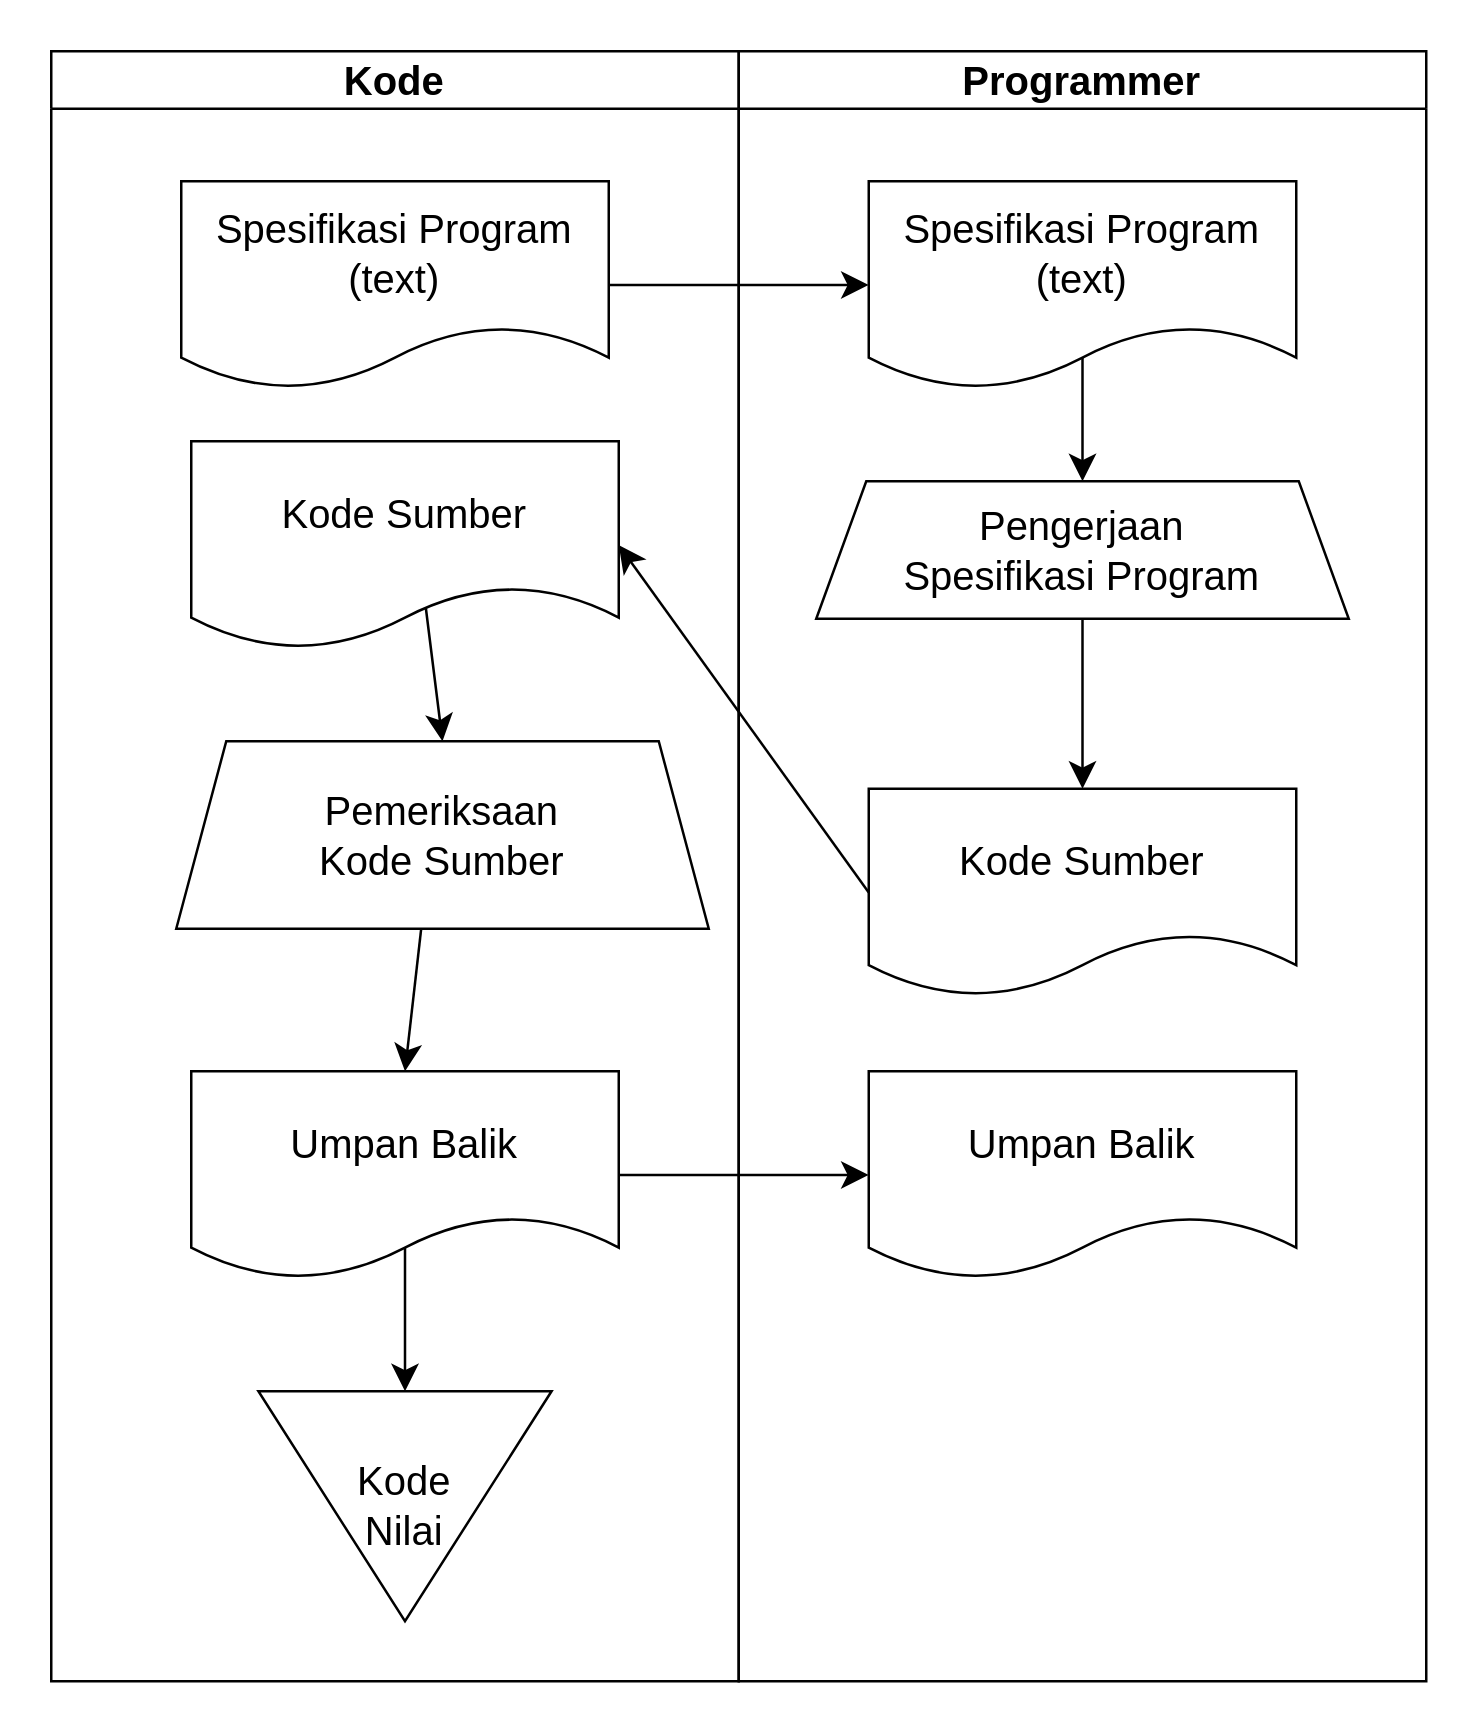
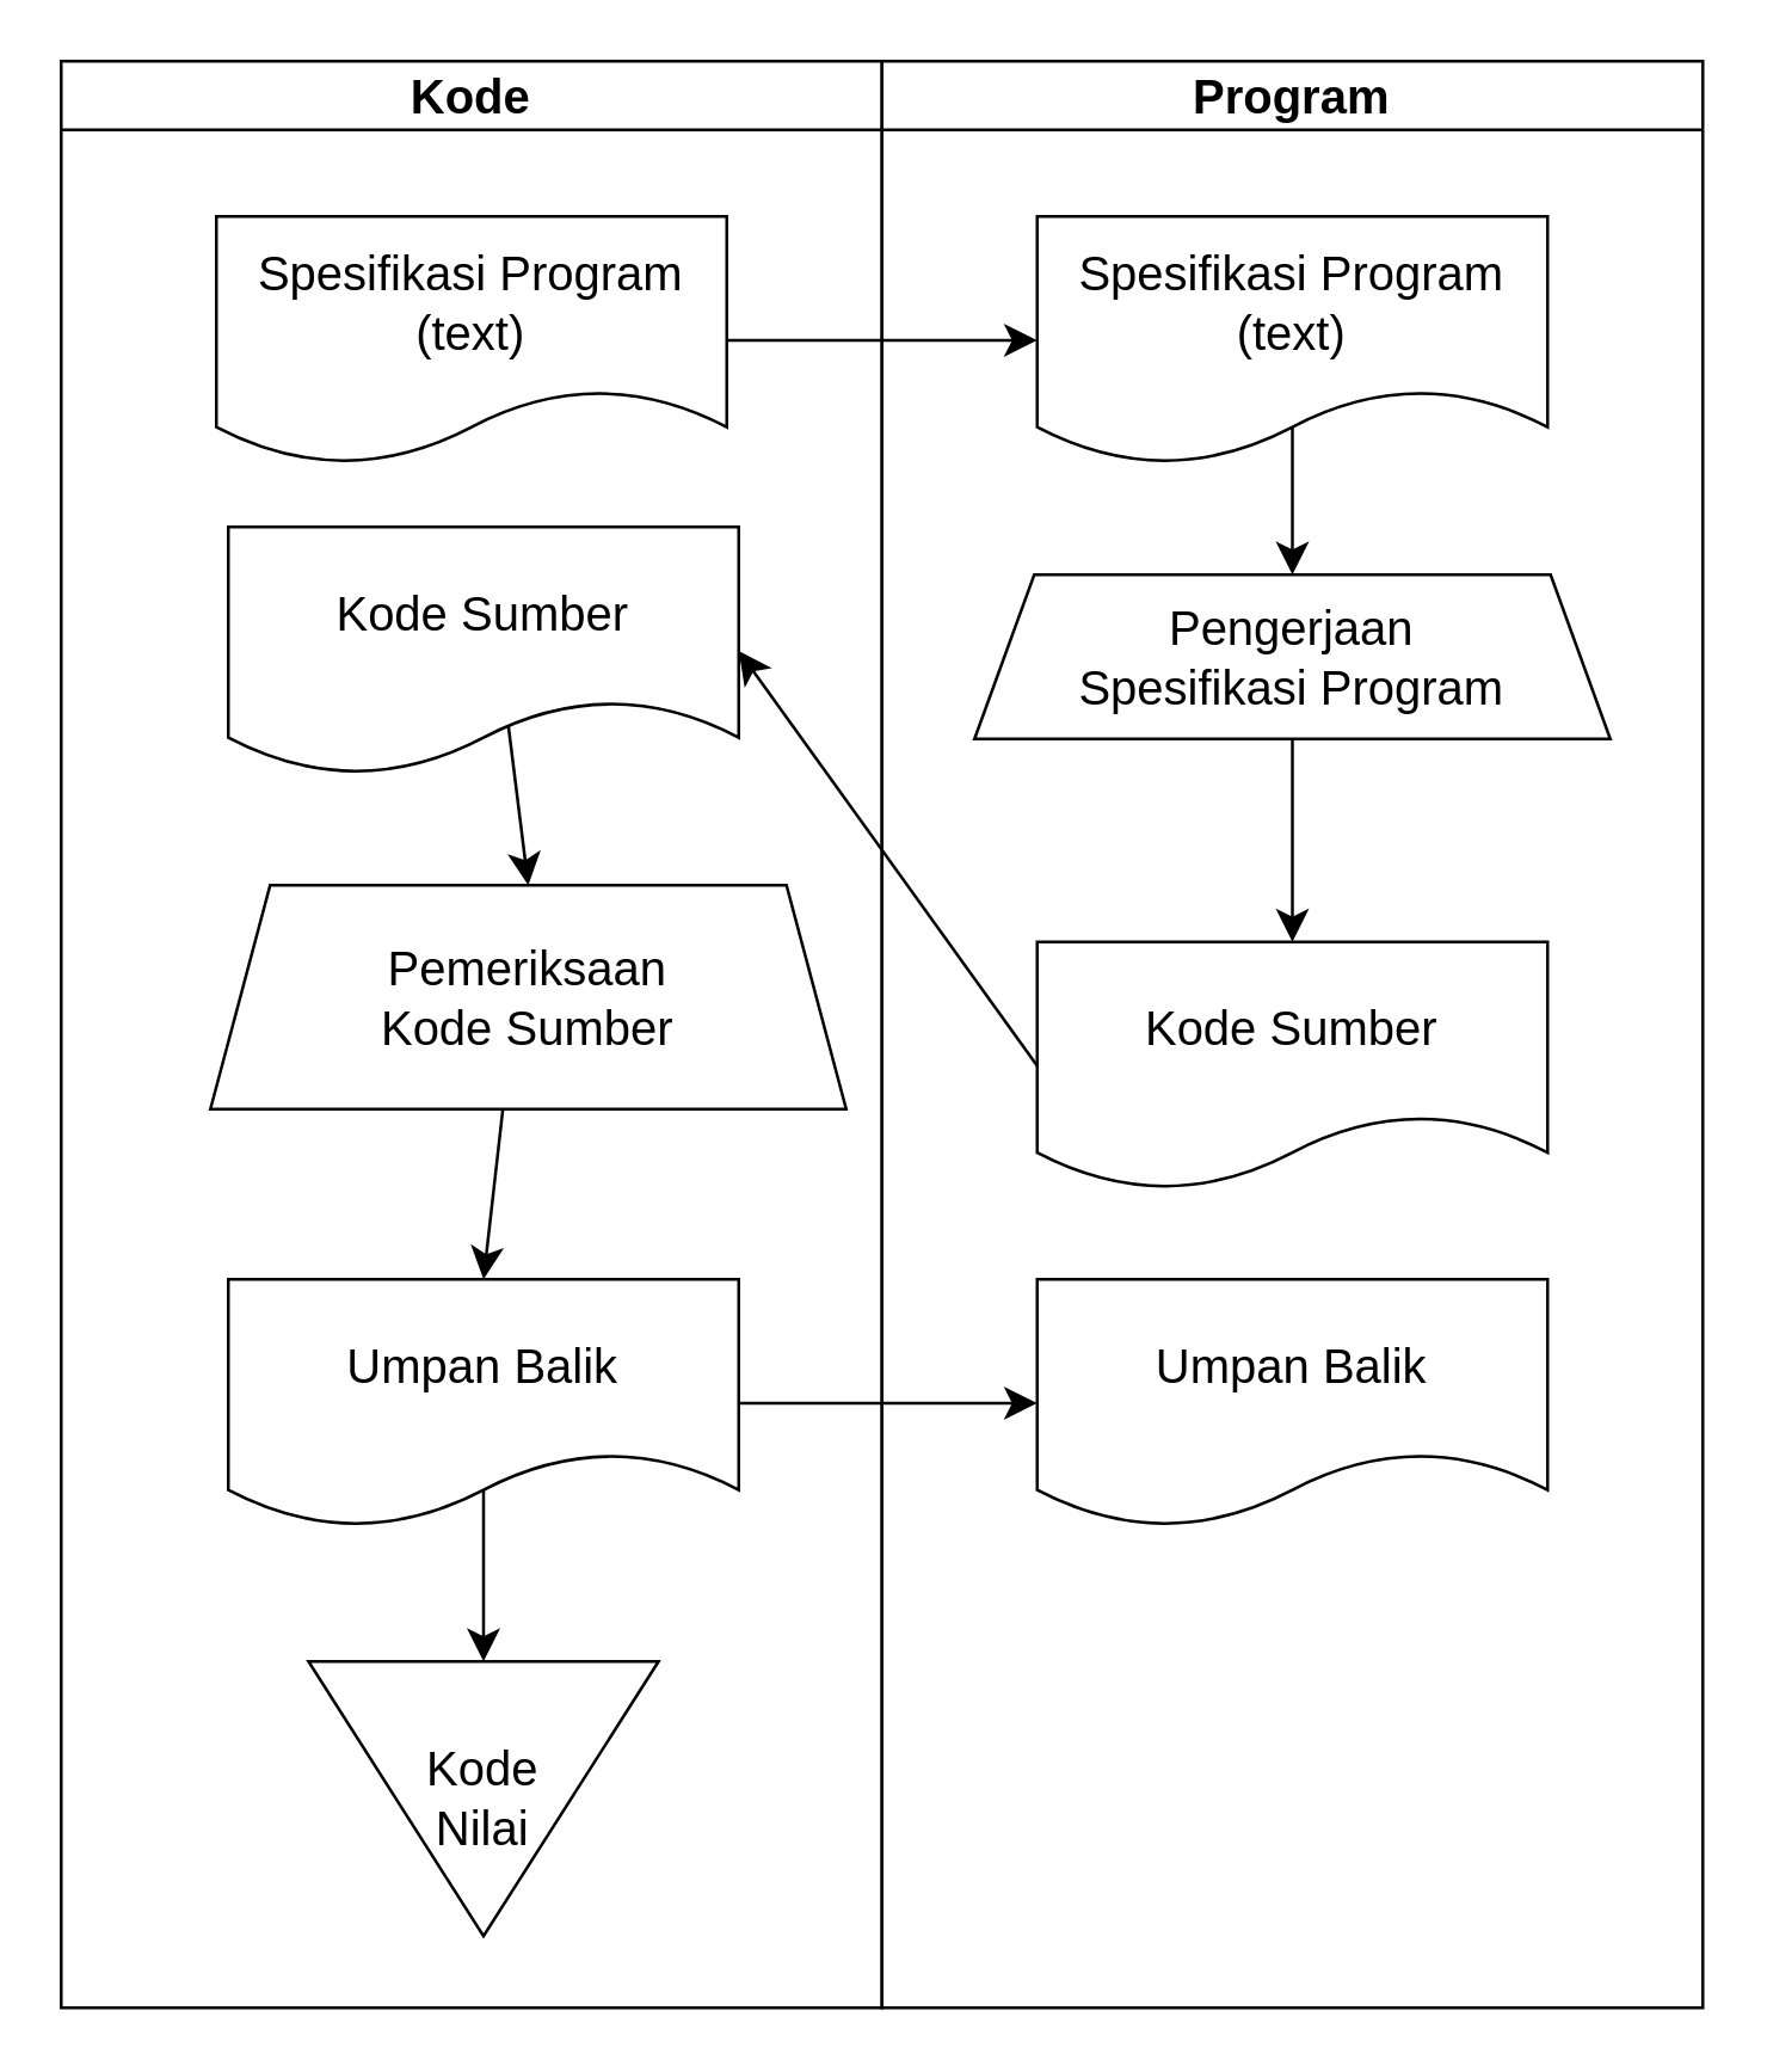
- <mxCell id="11" value="Programmer" style="swimlane;whiteSpace=wrap;html=1;fontSize=16;movable=1;resizable=1;rotatable=1;deletable=1;editable=1;locked=0;connectable=1;" parent="1" vertex="1"><mxGeometry x="295" y="20" width="275" height="652" as="geometry" /></mxCell>
+ <mxCell id="11" value="Program" style="swimlane;whiteSpace=wrap;html=1;fontSize=16;movable=1;resizable=1;rotatable=1;deletable=1;editable=1;locked=0;connectable=1;" parent="1" vertex="1"><mxGeometry x="295" y="20" width="275" height="652" as="geometry" /></mxCell>
